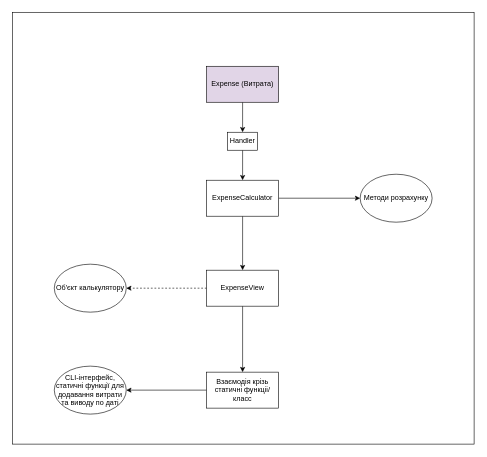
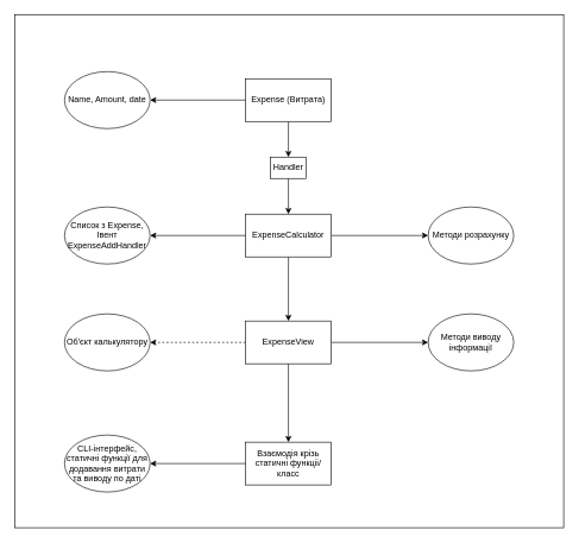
+ <mxCell id="18" value="Name, Amount, date" style="ellipse;whiteSpace=wrap;html=1;" vertex="1" parent="1"><mxGeometry x="90" y="100" width="120" height="80" as="geometry" /></mxCell>
+ <mxCell id="4" style="edgeStyle=orthogonalEdgeStyle;rounded=0;orthogonalLoop=1;jettySize=auto;html=1;" edge="1" parent="1" source="5" target="18"><mxGeometry relative="1" as="geometry" /></mxCell>
- <mxCell id="5" value="Expense (Витрата)" style="rounded=0;whiteSpace=wrap;html=1;fillColor=#e1d5e7;" vertex="1" parent="1"><mxGeometry x="344" y="110" width="120" height="60" as="geometry" /></mxCell>
+ <mxCell id="5" value="Expense (Витрата)" style="rounded=0;whiteSpace=wrap;html=1;" vertex="1" parent="1"><mxGeometry x="344" y="110" width="120" height="60" as="geometry" /></mxCell>
+ <mxCell id="19" value="Список з Expense, Івент ExpenseAddHandler" style="ellipse;whiteSpace=wrap;html=1;" vertex="1" parent="1"><mxGeometry x="90" y="290" width="120" height="80" as="geometry" /></mxCell>
+ <mxCell id="7" style="edgeStyle=orthogonalEdgeStyle;rounded=0;orthogonalLoop=1;jettySize=auto;html=1;" edge="1" parent="1" source="9" target="19"><mxGeometry relative="1" as="geometry" /></mxCell>
+ <mxCell id="14" style="edgeStyle=orthogonalEdgeStyle;rounded=0;orthogonalLoop=1;jettySize=auto;html=1;" edge="1" parent="1" source="15" target="22"><mxGeometry relative="1" as="geometry" /></mxCell>
+ <mxCell id="22" value="Методи виводу інформації" style="ellipse;whiteSpace=wrap;html=1;" vertex="1" parent="1"><mxGeometry x="600" y="440" width="120" height="80" as="geometry" /></mxCell>
